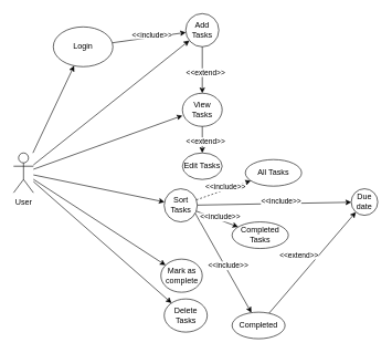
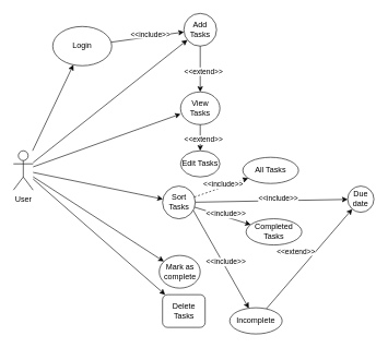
- <mxCell id="21" value="Completed&lt;div&gt;Tasks&lt;/div&gt;" style="ellipse;whiteSpace=wrap;html=1;" parent="1" vertex="1"><mxGeometry x="350" y="334" width="85" height="40" as="geometry" /></mxCell>
+ <mxCell id="21" value="Completed&lt;div&gt;Tasks&lt;/div&gt;" style="ellipse;whiteSpace=wrap;html=1;" parent="1" vertex="1"><mxGeometry x="375" y="334" width="85" height="40" as="geometry" /></mxCell>
- <mxCell id="7" value="Delete Tasks" style="ellipse;whiteSpace=wrap;html=1;" parent="1" vertex="1"><mxGeometry x="247.5" y="450" width="65" height="50" as="geometry" /></mxCell>
+ <mxCell id="7" value="Delete Tasks" style="whiteSpace=wrap;html=1;rounded=1;" parent="1" vertex="1"><mxGeometry x="247.5" y="450" width="65" height="50" as="geometry" /></mxCell>
- <mxCell id="33" value="Completed" style="ellipse;whiteSpace=wrap;html=1;" parent="1" vertex="1"><mxGeometry x="350" y="470" width="80" height="40" as="geometry" /></mxCell>
+ <mxCell id="33" value="Incomplete" style="ellipse;whiteSpace=wrap;html=1;" parent="1" vertex="1"><mxGeometry x="350" y="470" width="80" height="40" as="geometry" /></mxCell>
